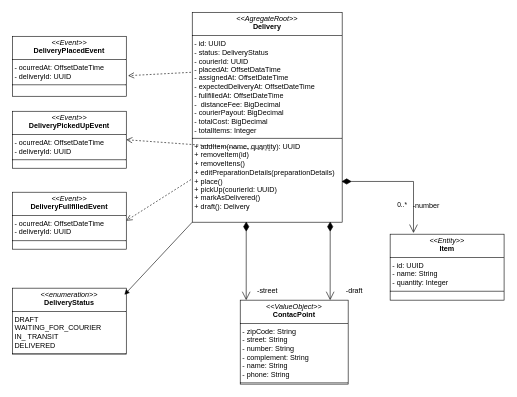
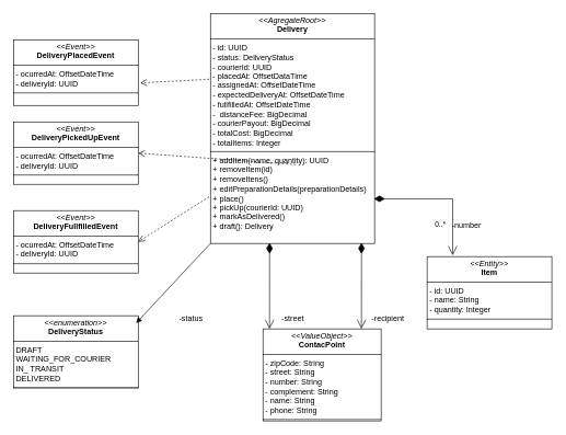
+ <mxCell id="11" value="-status" style="text;html=1;align=center;verticalAlign=middle;resizable=0;points=[];autosize=1;strokeColor=none;fillColor=none;" vertex="1" parent="1"><mxGeometry x="260" y="470" width="60" height="30" as="geometry" /></mxCell>
- <mxCell id="16" value="-draft" style="text;html=1;align=center;verticalAlign=middle;resizable=0;points=[];autosize=1;strokeColor=none;fillColor=none;" vertex="1" parent="1"><mxGeometry x="555" y="470" width="70" height="30" as="geometry" /></mxCell>
+ <mxCell id="16" value="-recipient" style="text;html=1;align=center;verticalAlign=middle;resizable=0;points=[];autosize=1;strokeColor=none;fillColor=none;" vertex="1" parent="1"><mxGeometry x="555" y="470" width="70" height="30" as="geometry" /></mxCell>
